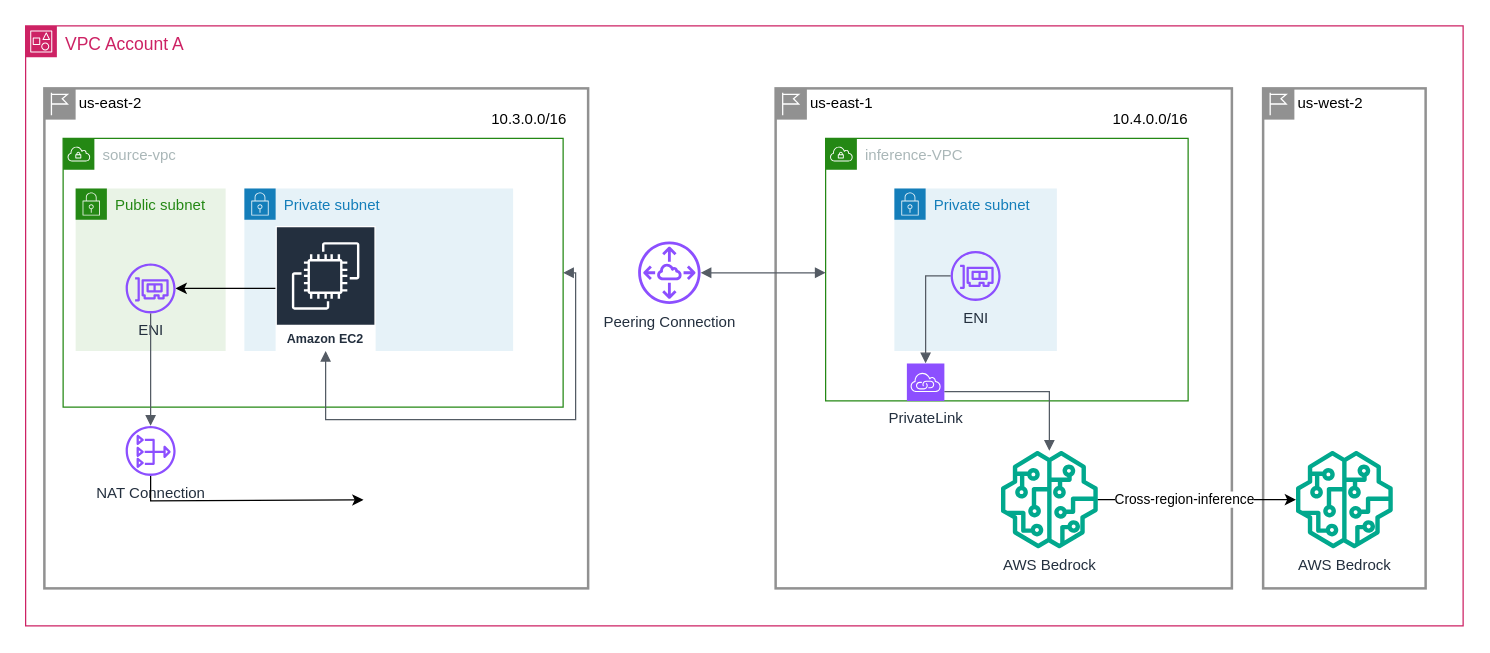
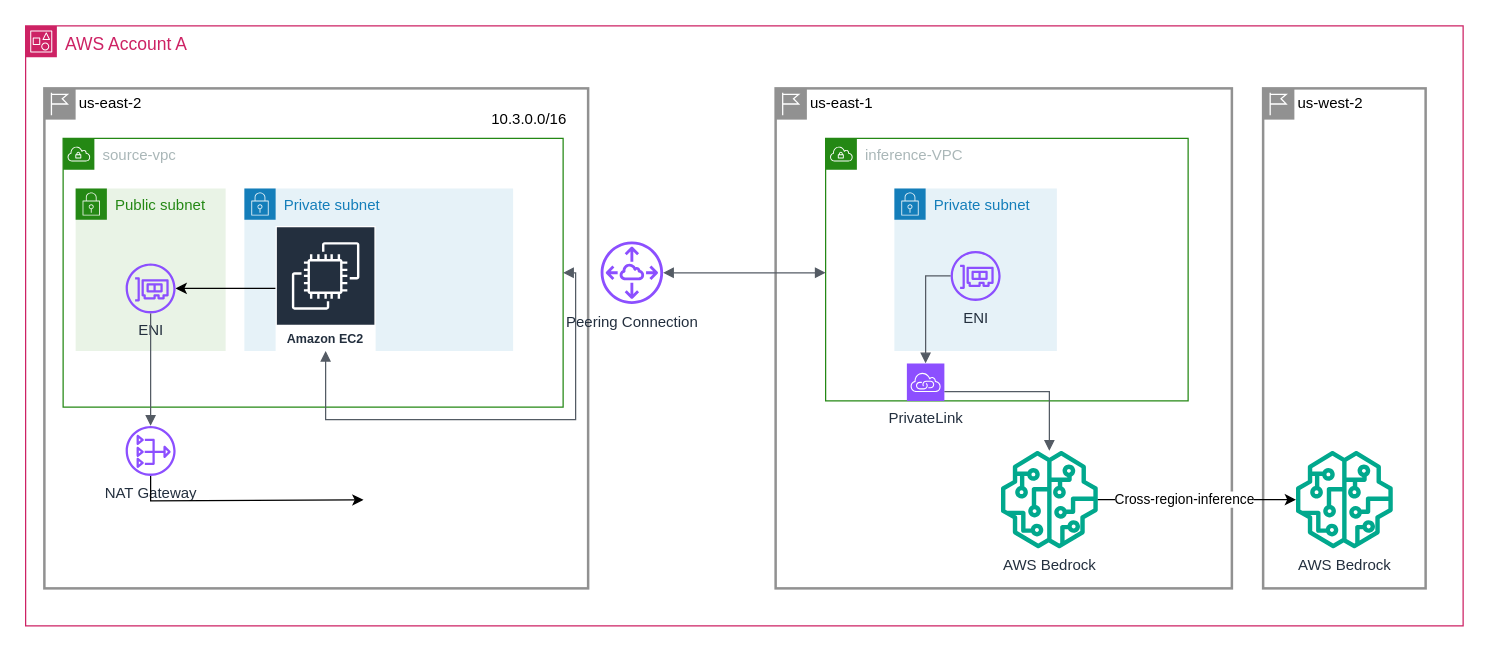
- <mxCell id="2" value="&lt;font style=&quot;font-size: 14px;&quot;&gt;VPC Account A&lt;/font&gt;" style="points=[[0,0],[0.25,0],[0.5,0],[0.75,0],[1,0],[1,0.25],[1,0.5],[1,0.75],[1,1],[0.75,1],[0.5,1],[0.25,1],[0,1],[0,0.75],[0,0.5],[0,0.25]];outlineConnect=0;gradientColor=none;html=1;whiteSpace=wrap;fontSize=12;fontStyle=0;container=1;pointerEvents=0;collapsible=0;recursiveResize=0;shape=mxgraph.aws4.group;grIcon=mxgraph.aws4.group_account;strokeColor=#CD2264;fillColor=none;verticalAlign=top;align=left;spacingLeft=30;fontColor=#CD2264;dashed=0;movable=1;resizable=1;rotatable=1;deletable=1;editable=1;locked=0;connectable=1;" vertex="1" parent="1"><mxGeometry x="20" y="20" width="1150" height="480" as="geometry" /></mxCell>
+ <mxCell id="2" value="&lt;font style=&quot;font-size: 14px;&quot;&gt;AWS Account A&lt;/font&gt;" style="points=[[0,0],[0.25,0],[0.5,0],[0.75,0],[1,0],[1,0.25],[1,0.5],[1,0.75],[1,1],[0.75,1],[0.5,1],[0.25,1],[0,1],[0,0.75],[0,0.5],[0,0.25]];outlineConnect=0;gradientColor=none;html=1;whiteSpace=wrap;fontSize=12;fontStyle=0;container=1;pointerEvents=0;collapsible=0;recursiveResize=0;shape=mxgraph.aws4.group;grIcon=mxgraph.aws4.group_account;strokeColor=#CD2264;fillColor=none;verticalAlign=top;align=left;spacingLeft=30;fontColor=#CD2264;dashed=0;movable=1;resizable=1;rotatable=1;deletable=1;editable=1;locked=0;connectable=1;" vertex="1" parent="1"><mxGeometry x="20" y="20" width="1150" height="480" as="geometry" /></mxCell>
- <mxCell id="21" value="10.4.0.0/16" style="text;html=1;strokeColor=none;fillColor=none;align=center;verticalAlign=middle;whiteSpace=wrap;rounded=0;" vertex="1" parent="13"><mxGeometry x="270" y="10" width="60" height="30" as="geometry" /></mxCell>
- <mxCell id="27" value="Peering Connection" style="sketch=0;outlineConnect=0;fontColor=#232F3E;gradientColor=none;fillColor=#8C4FFF;strokeColor=none;dashed=0;verticalLabelPosition=bottom;verticalAlign=top;align=center;html=1;fontSize=12;fontStyle=0;aspect=fixed;pointerEvents=1;shape=mxgraph.aws4.peering;" vertex="1" parent="1"><mxGeometry x="510" y="192.5" width="50" height="50" as="geometry" /></mxCell>
+ <mxCell id="27" value="Peering Connection" style="sketch=0;outlineConnect=0;fontColor=#232F3E;gradientColor=none;fillColor=#8C4FFF;strokeColor=none;dashed=0;verticalLabelPosition=bottom;verticalAlign=top;align=center;html=1;fontSize=12;fontStyle=0;aspect=fixed;pointerEvents=1;shape=mxgraph.aws4.peering;" vertex="1" parent="1"><mxGeometry x="480" y="192.5" width="50" height="50" as="geometry" /></mxCell>
- <mxCell id="8" value="NAT Connection" style="sketch=0;outlineConnect=0;fontColor=#232F3E;gradientColor=none;fillColor=#8C4FFF;strokeColor=none;dashed=0;verticalLabelPosition=bottom;verticalAlign=top;align=center;html=1;fontSize=12;fontStyle=0;aspect=fixed;pointerEvents=1;shape=mxgraph.aws4.nat_gateway;" vertex="1" parent="2"><mxGeometry x="80" y="320" width="40" height="40" as="geometry" /></mxCell>
+ <mxCell id="8" value="NAT Gateway" style="sketch=0;outlineConnect=0;fontColor=#232F3E;gradientColor=none;fillColor=#8C4FFF;strokeColor=none;dashed=0;verticalLabelPosition=bottom;verticalAlign=top;align=center;html=1;fontSize=12;fontStyle=0;aspect=fixed;pointerEvents=1;shape=mxgraph.aws4.nat_gateway;" vertex="1" parent="2"><mxGeometry x="80" y="320" width="40" height="40" as="geometry" /></mxCell>
